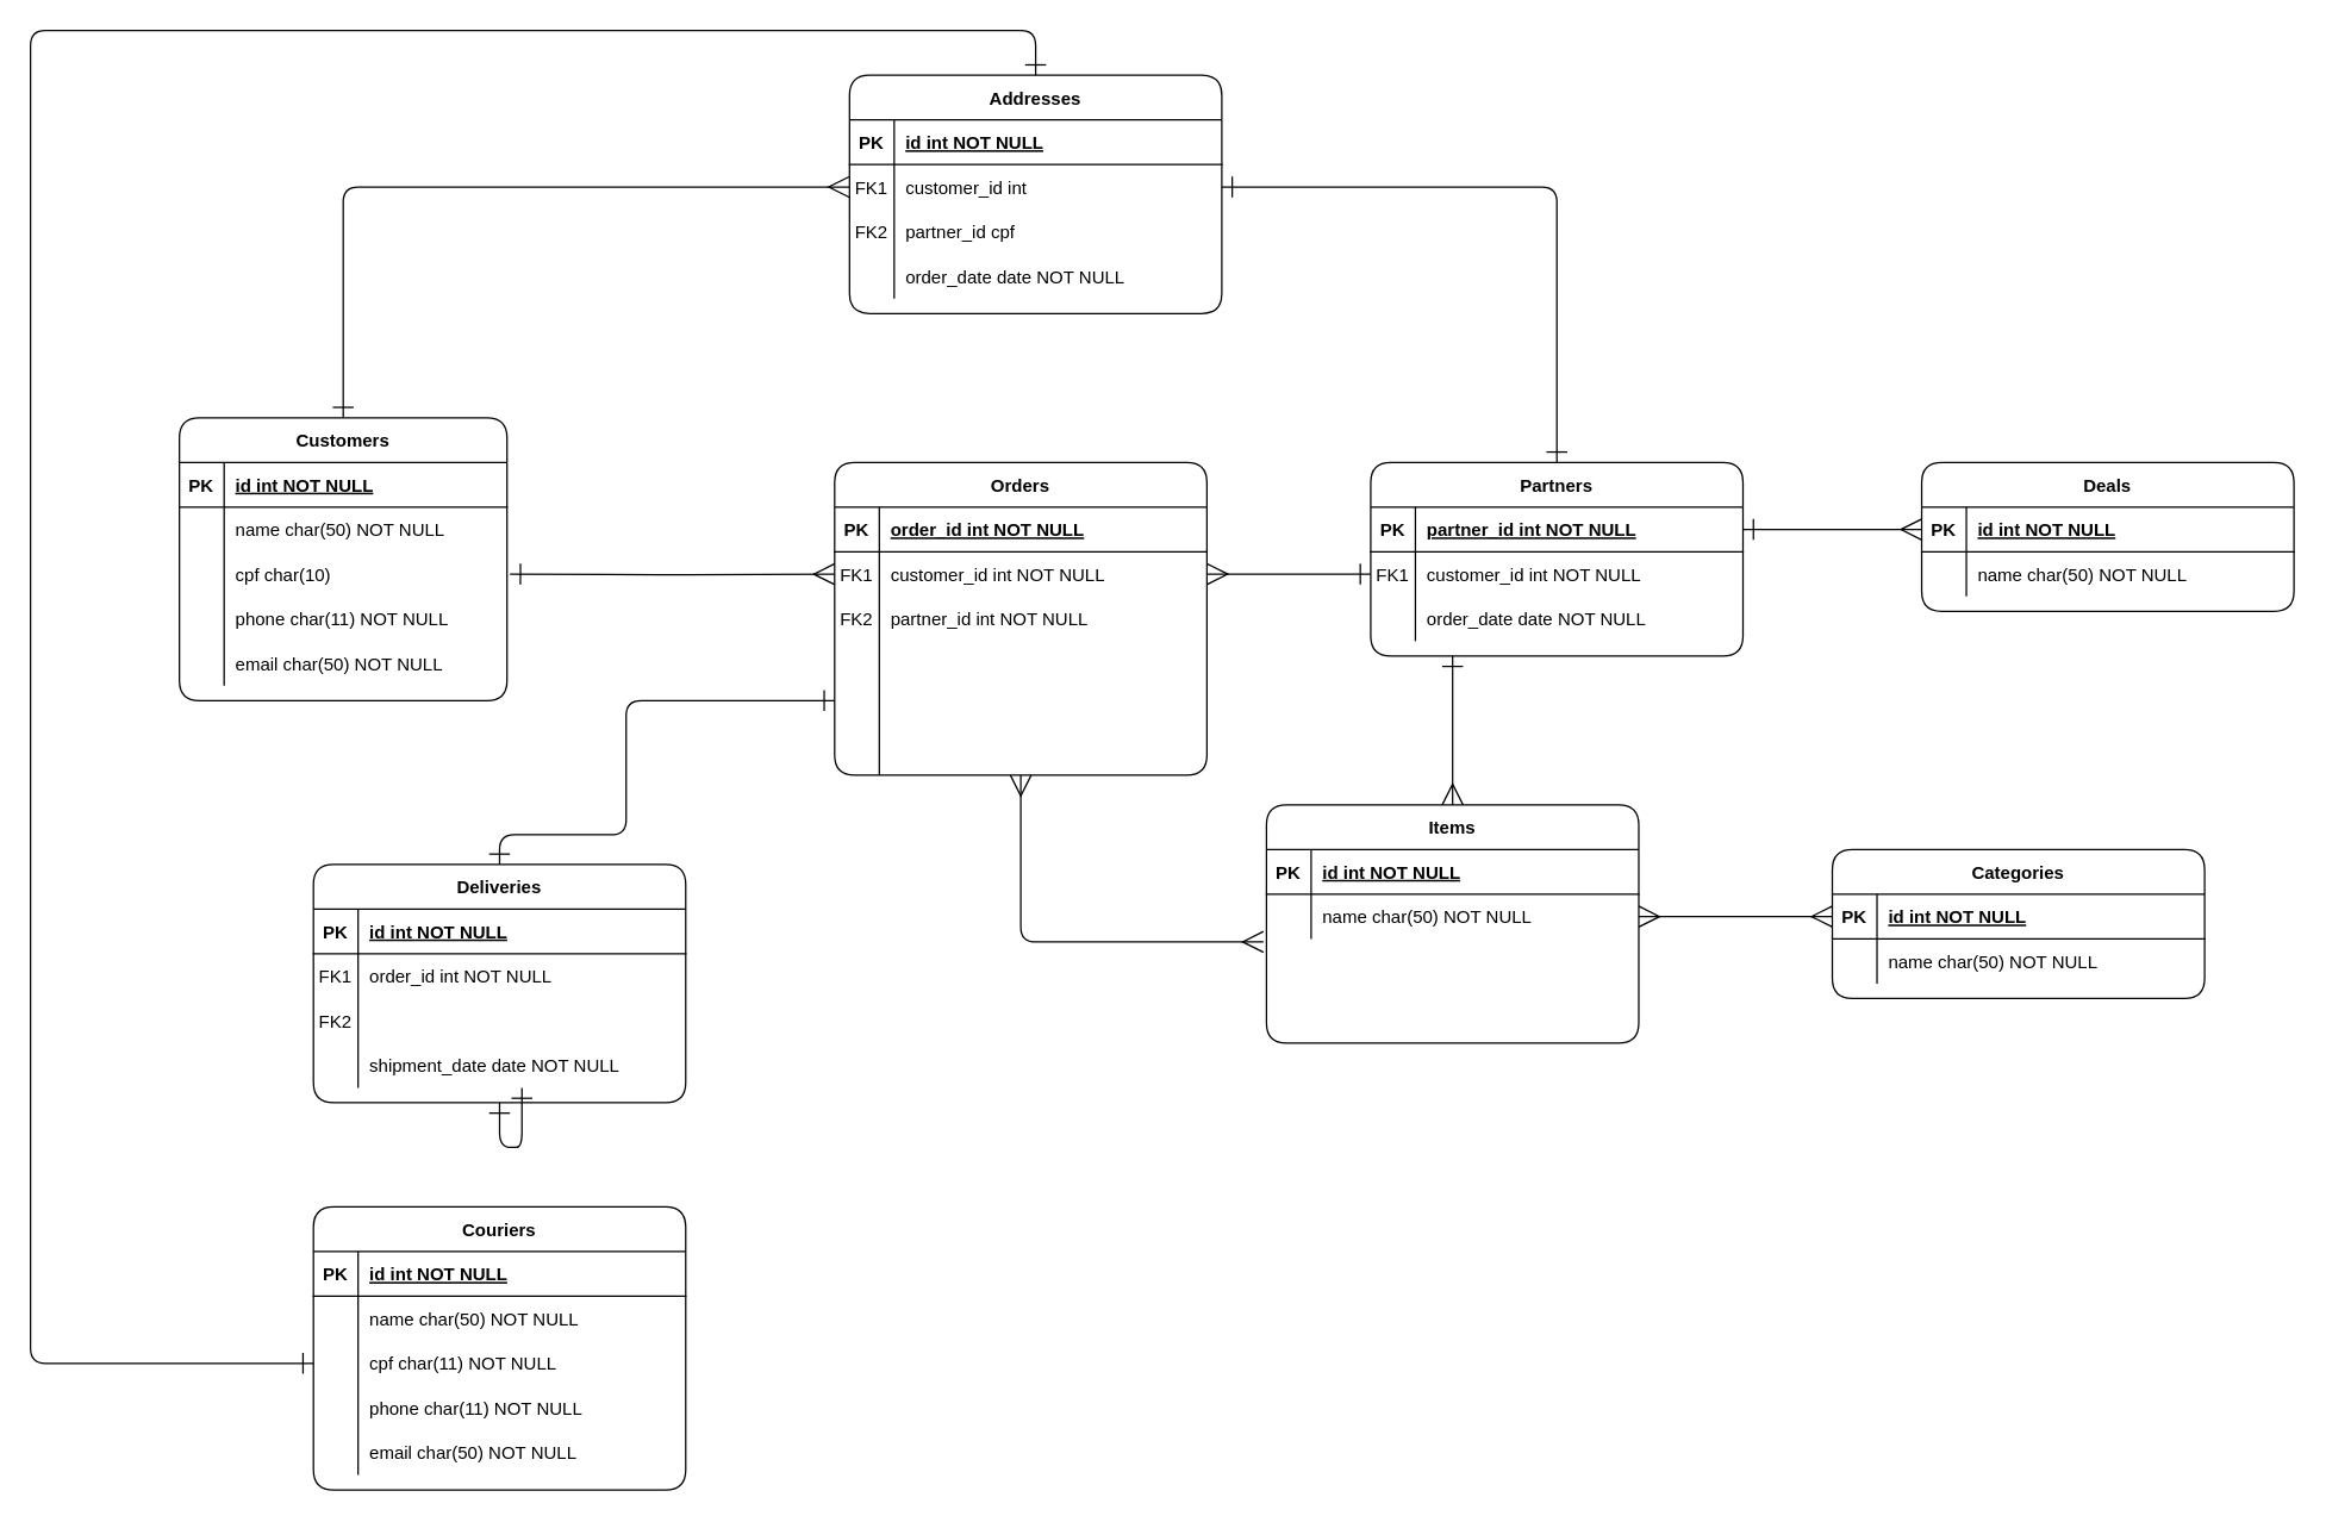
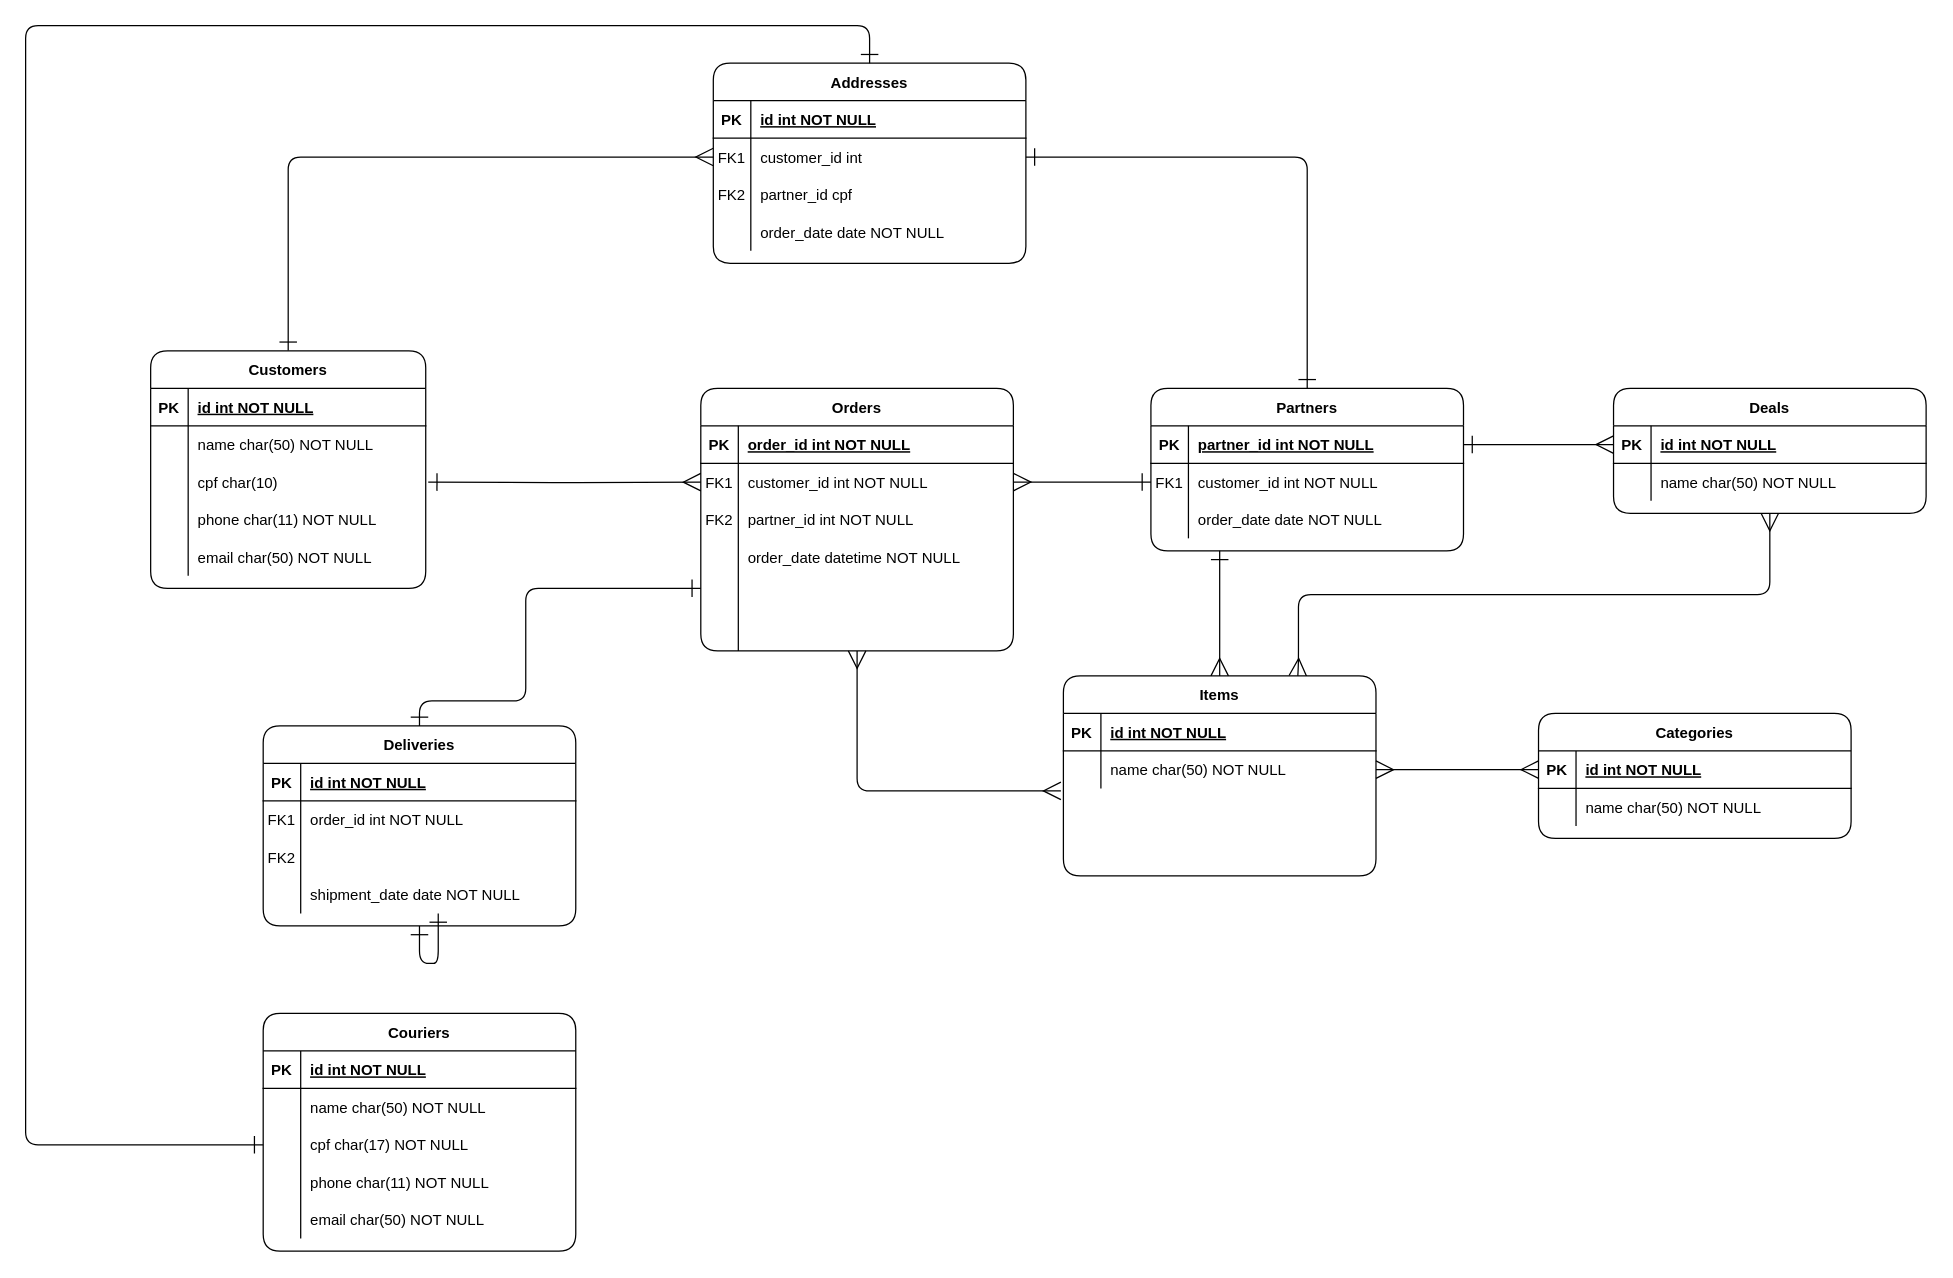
+ <mxCell id="17" value="order_date datetime NOT NULL" style="shape=partialRectangle;overflow=hidden;connectable=0;fillColor=none;top=0;left=0;bottom=0;right=0;align=left;spacingLeft=6;labelBorderColor=none;rounded=1;" vertex="1" parent="15"><mxGeometry x="30" width="220" height="30" as="geometry" /></mxCell>
+ <mxCell id="51" style="edgeStyle=orthogonalEdgeStyle;rounded=1;orthogonalLoop=1;jettySize=auto;html=1;exitX=0.5;exitY=1;exitDx=0;exitDy=0;entryX=0.75;entryY=0;entryDx=0;entryDy=0;fontSize=17;labelBorderColor=none;endArrow=ERmany;endFill=0;startArrow=ERmany;startFill=0;strokeWidth=1;endSize=12;startSize=12;" parent="1" source="53" target="76" edge="1"><mxGeometry relative="1" as="geometry"><Array as="points"><mxPoint x="1415" y="475" /><mxPoint x="1038" y="475" /><mxPoint x="1038" y="530" /><mxPoint x="1038" y="530" /></Array></mxGeometry></mxCell>
- <mxCell id="96" value="cpf char(11) NOT NULL" style="shape=partialRectangle;overflow=hidden;connectable=0;fillColor=none;top=0;left=0;bottom=0;right=0;align=left;spacingLeft=6;labelBorderColor=none;rounded=1;" vertex="1" parent="94"><mxGeometry x="30" width="220" height="30" as="geometry" /></mxCell>
+ <mxCell id="96" value="cpf char(17) NOT NULL" style="shape=partialRectangle;overflow=hidden;connectable=0;fillColor=none;top=0;left=0;bottom=0;right=0;align=left;spacingLeft=6;labelBorderColor=none;rounded=1;" vertex="1" parent="94"><mxGeometry x="30" width="220" height="30" as="geometry" /></mxCell>
